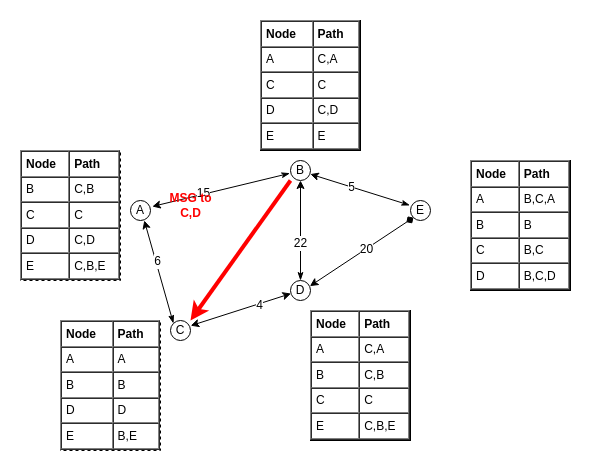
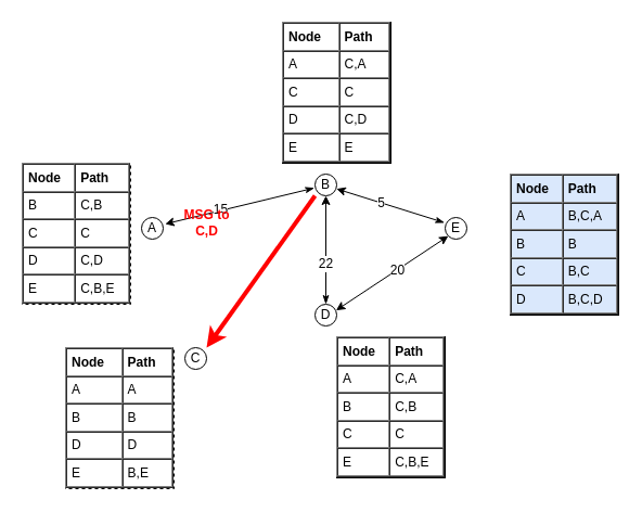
- <mxCell id="11" value="" style="endArrow=diamond;html=1;exitX=0.97;exitY=0.28;exitDx=0;exitDy=0;entryX=0;entryY=1;entryDx=0;entryDy=0;exitPerimeter=0;startArrow=classic;startFill=1;" parent="1" source="4" target="3" edge="1"><mxGeometry width="50" height="50" relative="1" as="geometry"><mxPoint x="320" y="300" as="sourcePoint" /><mxPoint x="320" y="200" as="targetPoint" /></mxGeometry></mxCell>
+ <mxCell id="11" value="" style="endArrow=classic;html=1;exitX=0.97;exitY=0.28;exitDx=0;exitDy=0;entryX=0;entryY=1;entryDx=0;entryDy=0;exitPerimeter=0;startArrow=classic;startFill=1;" parent="1" source="4" target="3" edge="1"><mxGeometry width="50" height="50" relative="1" as="geometry"><mxPoint x="320" y="300" as="sourcePoint" /><mxPoint x="320" y="200" as="targetPoint" /></mxGeometry></mxCell>
- <mxCell id="19" value="&lt;table style=&quot;font-size: 1em ; width: 100% ; height: 100%&quot; cellspacing=&quot;0&quot; cellpadding=&quot;4&quot; border=&quot;1&quot;&gt;&lt;tbody&gt;&lt;tr&gt;&lt;th&gt;Node&lt;br&gt;&lt;/th&gt;&lt;th&gt;Path&lt;br&gt;&lt;/th&gt;&lt;/tr&gt;&lt;tr&gt;&lt;td&gt;A&lt;br&gt;&lt;/td&gt;&lt;td&gt;B,C,A&lt;br&gt;&lt;/td&gt;&lt;/tr&gt;&lt;tr&gt;&lt;td&gt;B&lt;br&gt;&lt;/td&gt;&lt;td&gt;B&lt;br&gt;&lt;/td&gt;&lt;/tr&gt;&lt;tr&gt;&lt;td&gt;C&lt;br&gt;&lt;/td&gt;&lt;td&gt;B,C&lt;br&gt;&lt;/td&gt;&lt;/tr&gt;&lt;tr&gt;&lt;td&gt;D&lt;/td&gt;&lt;td&gt;B,C,D&lt;/td&gt;&lt;/tr&gt;&lt;/tbody&gt;&lt;/table&gt; " style="verticalAlign=top;align=left;overflow=fill;fontSize=12;fontFamily=Helvetica;html=1" parent="1" vertex="1"><mxGeometry x="470" y="160" width="100" height="130" as="geometry" /></mxCell>
+ <mxCell id="19" value="&lt;table style=&quot;font-size: 1em ; width: 100% ; height: 100%&quot; cellspacing=&quot;0&quot; cellpadding=&quot;4&quot; border=&quot;1&quot;&gt;&lt;tbody&gt;&lt;tr&gt;&lt;th&gt;Node&lt;br&gt;&lt;/th&gt;&lt;th&gt;Path&lt;br&gt;&lt;/th&gt;&lt;/tr&gt;&lt;tr&gt;&lt;td&gt;A&lt;br&gt;&lt;/td&gt;&lt;td&gt;B,C,A&lt;br&gt;&lt;/td&gt;&lt;/tr&gt;&lt;tr&gt;&lt;td&gt;B&lt;br&gt;&lt;/td&gt;&lt;td&gt;B&lt;br&gt;&lt;/td&gt;&lt;/tr&gt;&lt;tr&gt;&lt;td&gt;C&lt;br&gt;&lt;/td&gt;&lt;td&gt;B,C&lt;br&gt;&lt;/td&gt;&lt;/tr&gt;&lt;tr&gt;&lt;td&gt;D&lt;/td&gt;&lt;td&gt;B,C,D&lt;/td&gt;&lt;/tr&gt;&lt;/tbody&gt;&lt;/table&gt; " style="verticalAlign=top;align=left;overflow=fill;fontSize=12;fontFamily=Helvetica;html=1;fillColor=#dae8fc;" parent="1" vertex="1"><mxGeometry x="470" y="160" width="100" height="130" as="geometry" /></mxCell>
- <mxCell id="15" value="" style="endArrow=classic;html=1;exitX=0;exitY=0;exitDx=0;exitDy=0;entryX=0.69;entryY=1;entryDx=0;entryDy=0;startArrow=classicThin;startFill=1;entryPerimeter=0;" parent="1" source="5" target="2" edge="1"><mxGeometry width="50" height="50" relative="1" as="geometry"><mxPoint x="330" y="310" as="sourcePoint" /><mxPoint x="330" y="210" as="targetPoint" /></mxGeometry></mxCell>
- <mxCell id="16" value="6" style="text;html=1;align=center;verticalAlign=middle;resizable=0;points=[];labelBackgroundColor=#ffffff;" parent="15" vertex="1" connectable="0"><mxGeometry x="0.224" y="-1" relative="1" as="geometry"><mxPoint as="offset" /></mxGeometry></mxCell>
- <mxCell id="9" value="" style="endArrow=classic;html=1;entryX=1.01;entryY=0.26;entryDx=0;entryDy=0;entryPerimeter=0;startArrow=classic;startFill=1;" parent="1" source="4" target="5" edge="1"><mxGeometry width="50" height="50" relative="1" as="geometry"><mxPoint x="310" y="290" as="sourcePoint" /><mxPoint x="310" y="190" as="targetPoint" /></mxGeometry></mxCell>
- <mxCell id="10" value="4" style="text;html=1;align=center;verticalAlign=middle;resizable=0;points=[];labelBackgroundColor=#ffffff;" parent="9" vertex="1" connectable="0"><mxGeometry x="-0.362" y="1" relative="1" as="geometry"><mxPoint as="offset" /></mxGeometry></mxCell>
